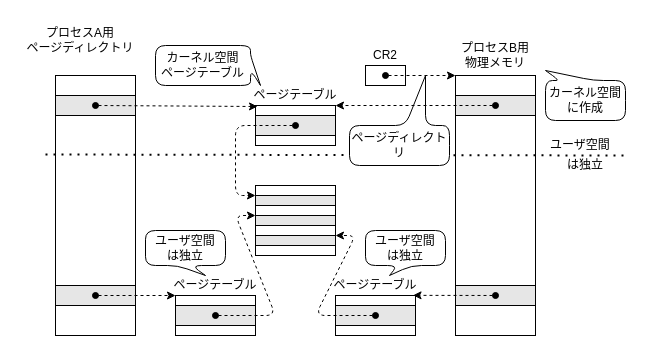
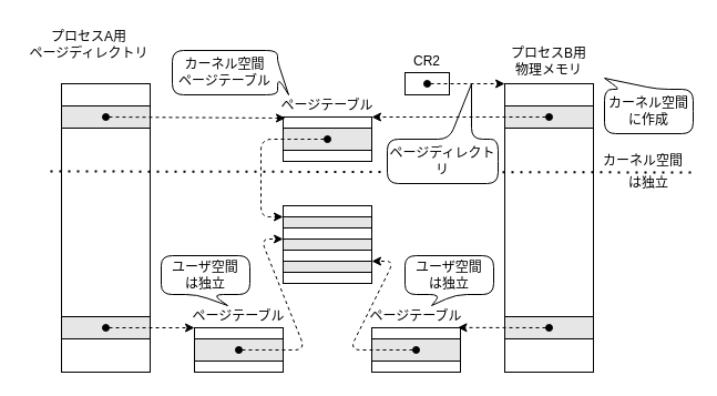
- <mxCell id="7" value="ユーザ空間" style="text;html=1;strokeColor=none;fillColor=none;align=center;verticalAlign=middle;whiteSpace=wrap;rounded=0;" vertex="1" parent="1"><mxGeometry x="535" y="135" width="90" height="20" as="geometry" /></mxCell>
+ <mxCell id="7" value="カーネル空間" style="text;html=1;strokeColor=none;fillColor=none;align=center;verticalAlign=middle;whiteSpace=wrap;rounded=0;" vertex="1" parent="1"><mxGeometry x="535" y="135" width="90" height="20" as="geometry" /></mxCell>
